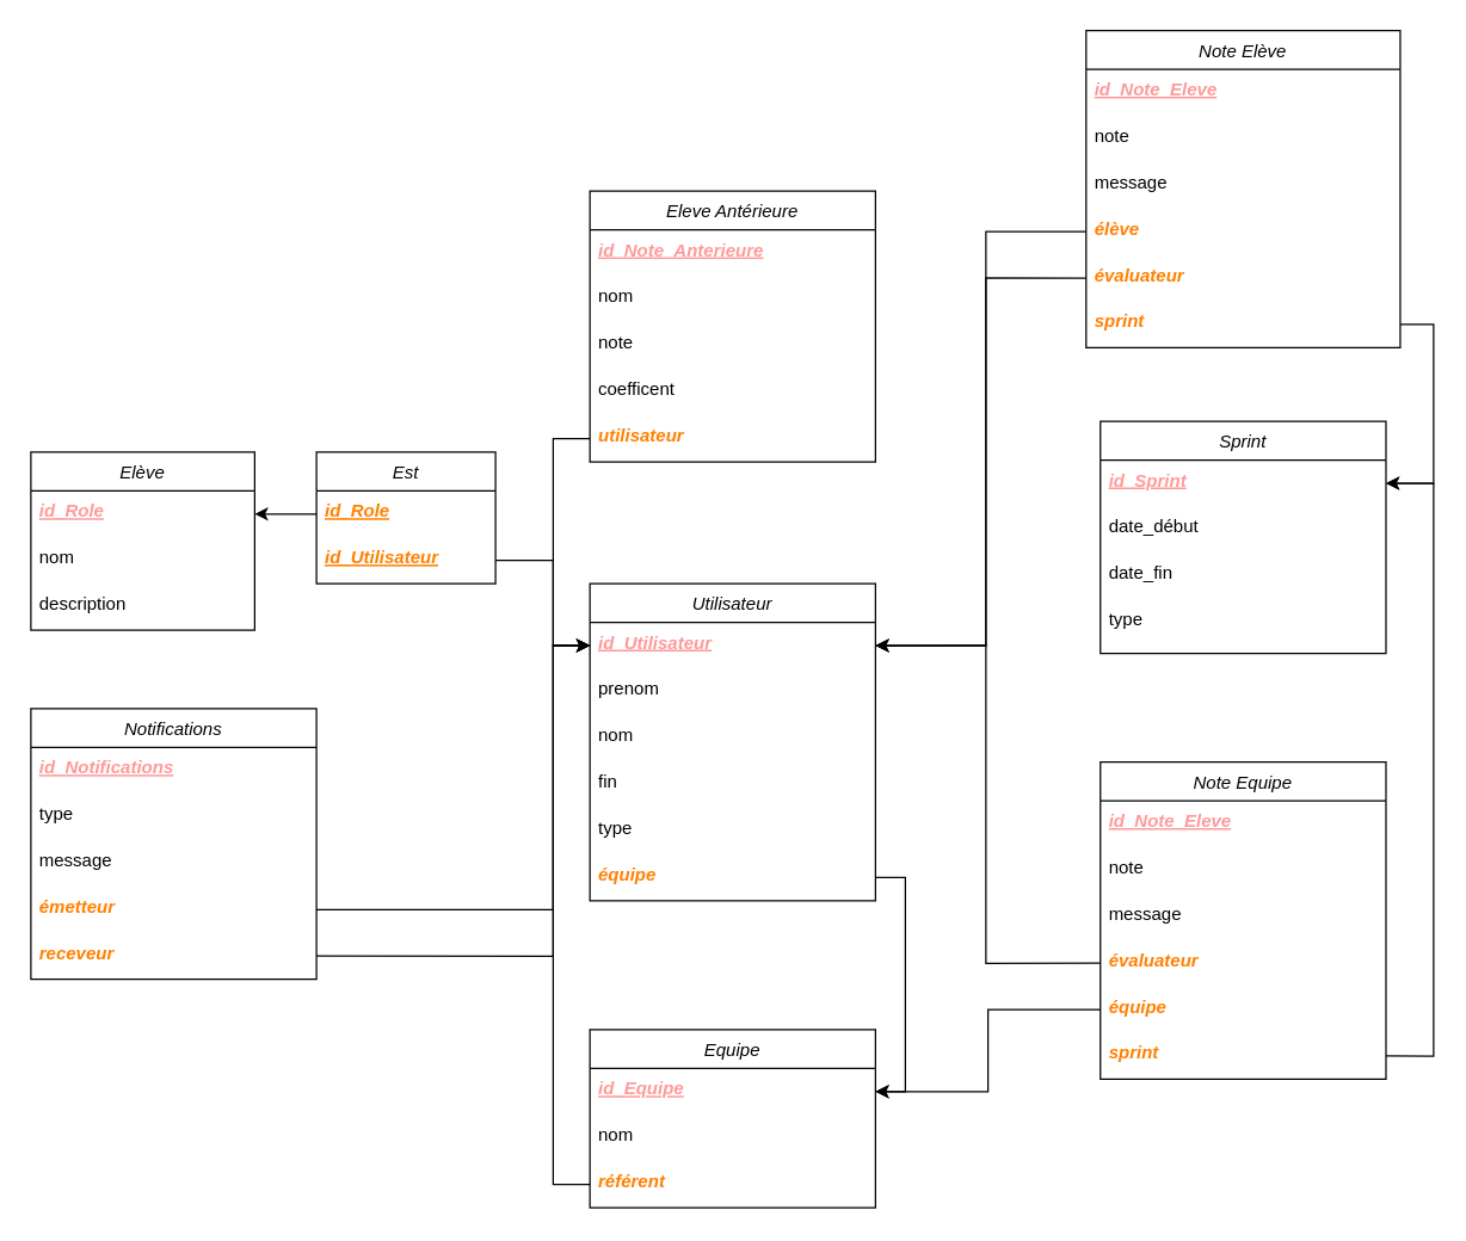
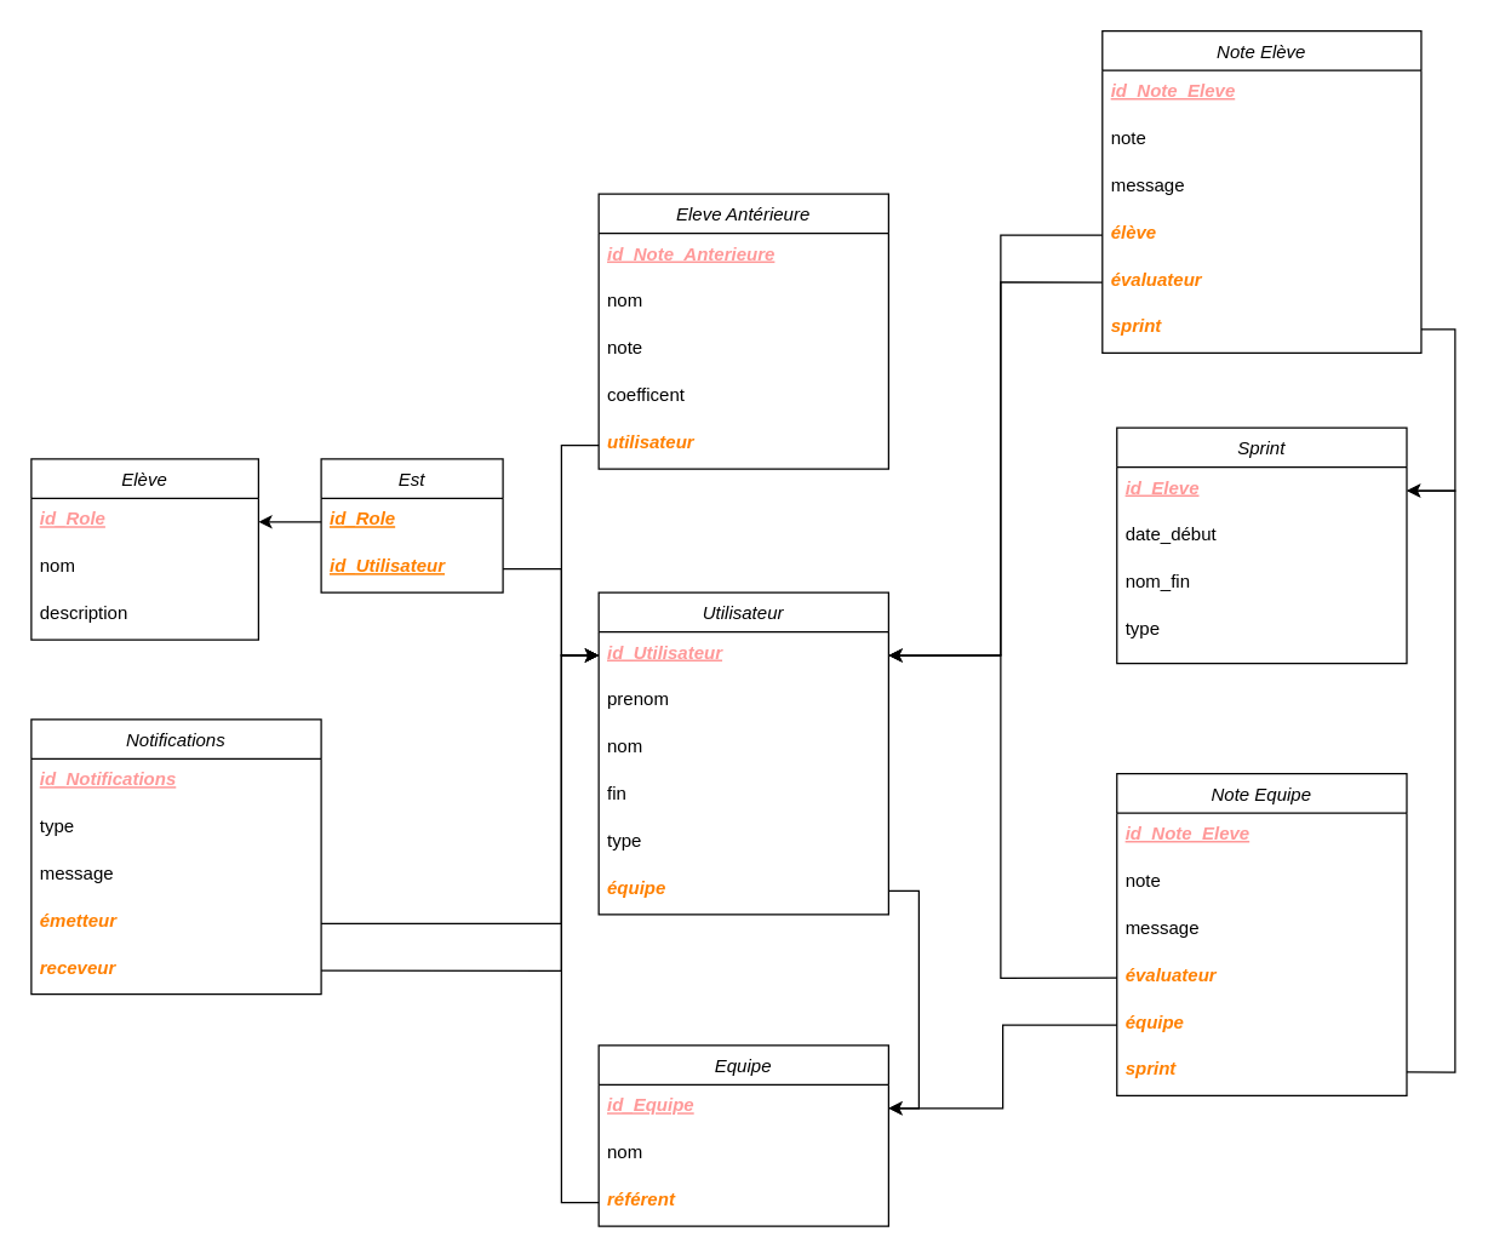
- <mxCell id="38" value="id_Sprint" style="text;align=left;verticalAlign=top;spacingLeft=4;spacingRight=4;overflow=hidden;rotatable=0;points=[[0,0.5],[1,0.5]];portConstraint=eastwest;fontStyle=7;fontColor=#FF9999;" parent="37" vertex="1"><mxGeometry y="26" width="191.379" height="31.099" as="geometry" /></mxCell>
+ <mxCell id="38" value="id_Eleve" style="text;align=left;verticalAlign=top;spacingLeft=4;spacingRight=4;overflow=hidden;rotatable=0;points=[[0,0.5],[1,0.5]];portConstraint=eastwest;fontStyle=7;fontColor=#FF9999;" parent="37" vertex="1"><mxGeometry y="26" width="191.379" height="31.099" as="geometry" /></mxCell>
- <mxCell id="40" value="date_fin" style="text;align=left;verticalAlign=top;spacingLeft=4;spacingRight=4;overflow=hidden;rotatable=0;points=[[0,0.5],[1,0.5]];portConstraint=eastwest;rounded=0;shadow=0;html=0;" parent="37" vertex="1"><mxGeometry y="88.199" width="191.379" height="31.099" as="geometry" /></mxCell>
+ <mxCell id="40" value="nom_fin" style="text;align=left;verticalAlign=top;spacingLeft=4;spacingRight=4;overflow=hidden;rotatable=0;points=[[0,0.5],[1,0.5]];portConstraint=eastwest;rounded=0;shadow=0;html=0;" parent="37" vertex="1"><mxGeometry y="88.199" width="191.379" height="31.099" as="geometry" /></mxCell>
